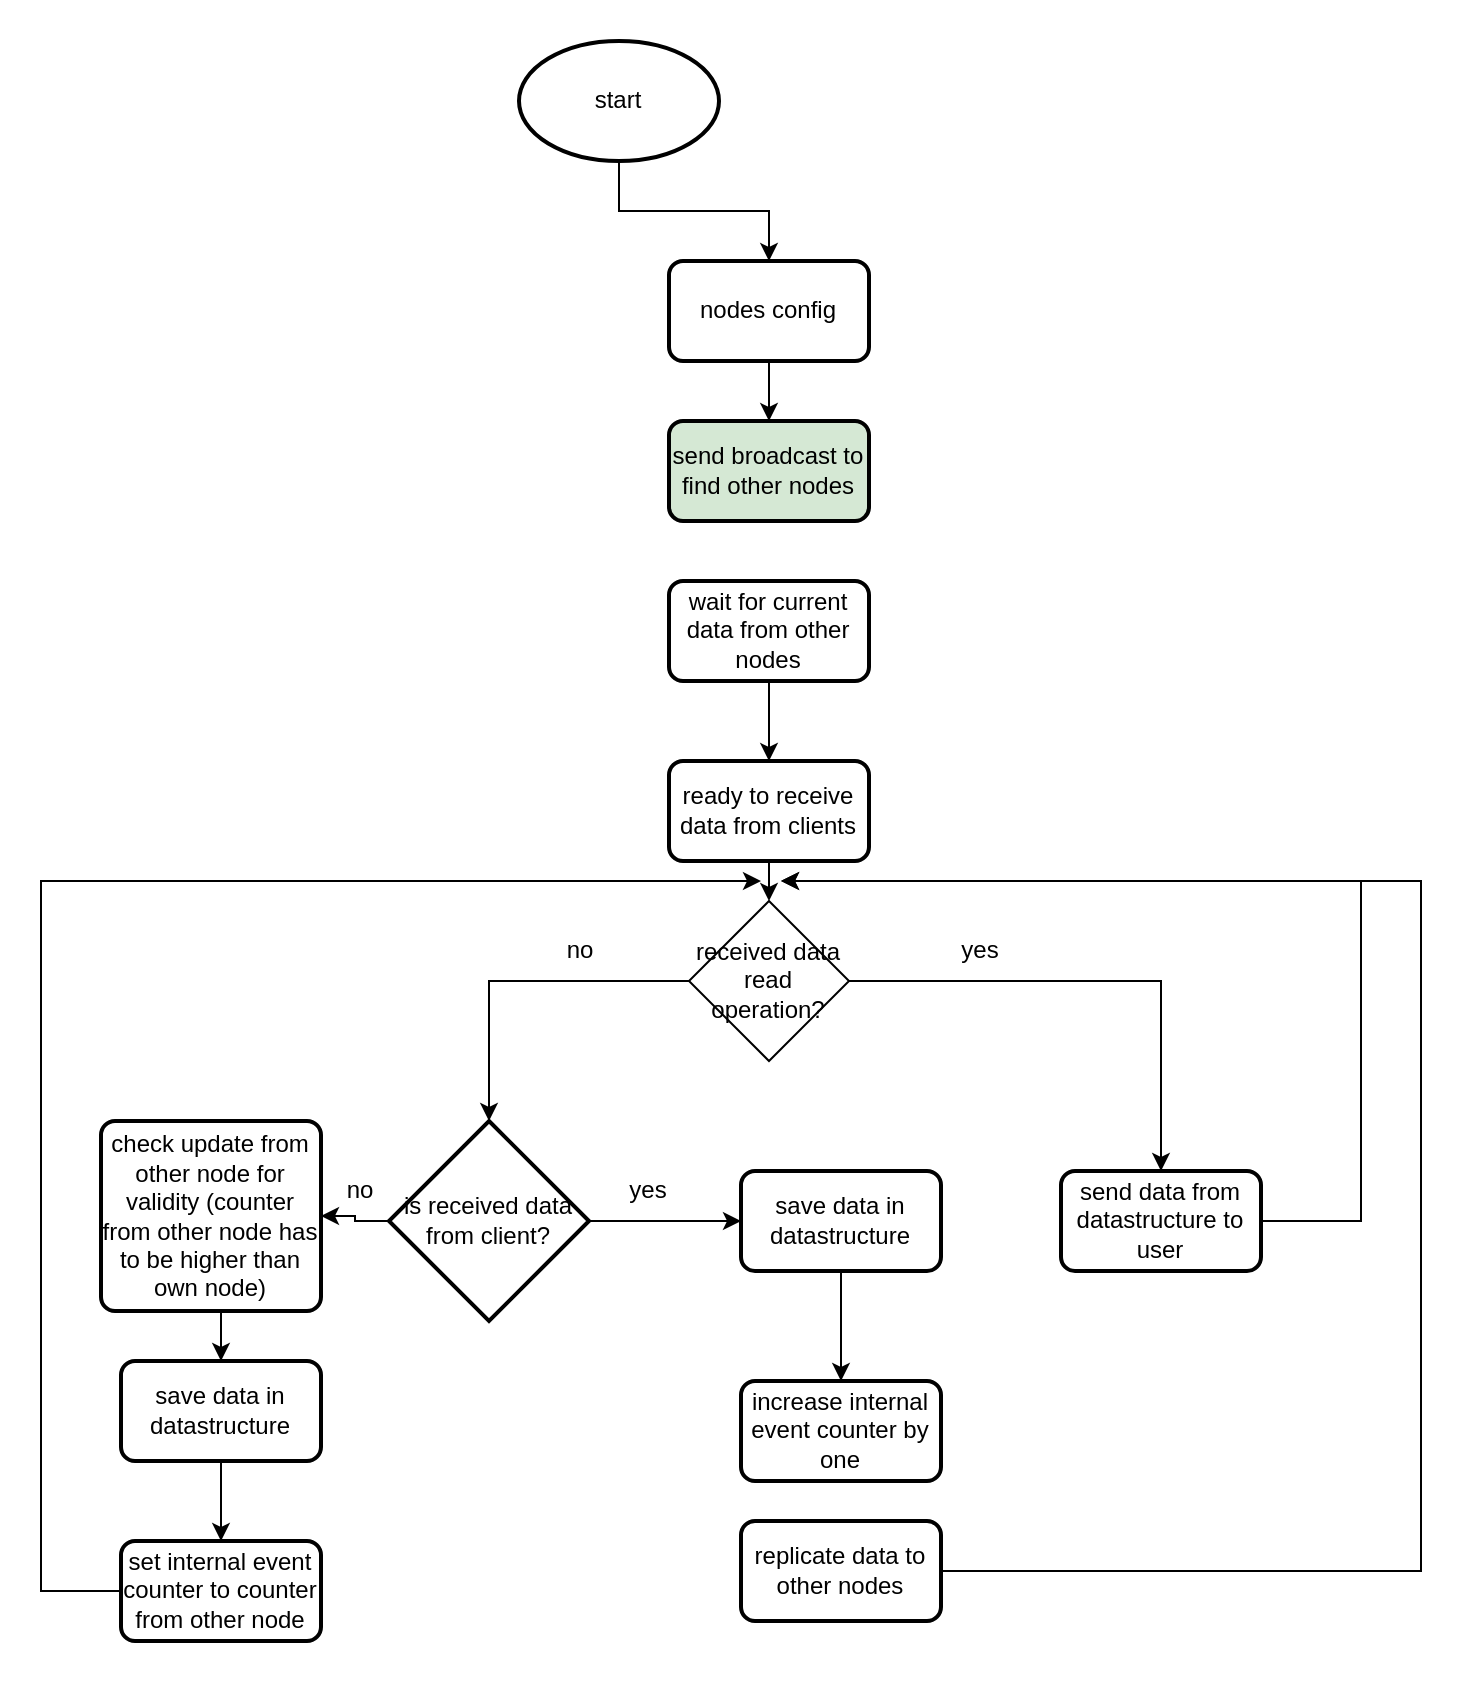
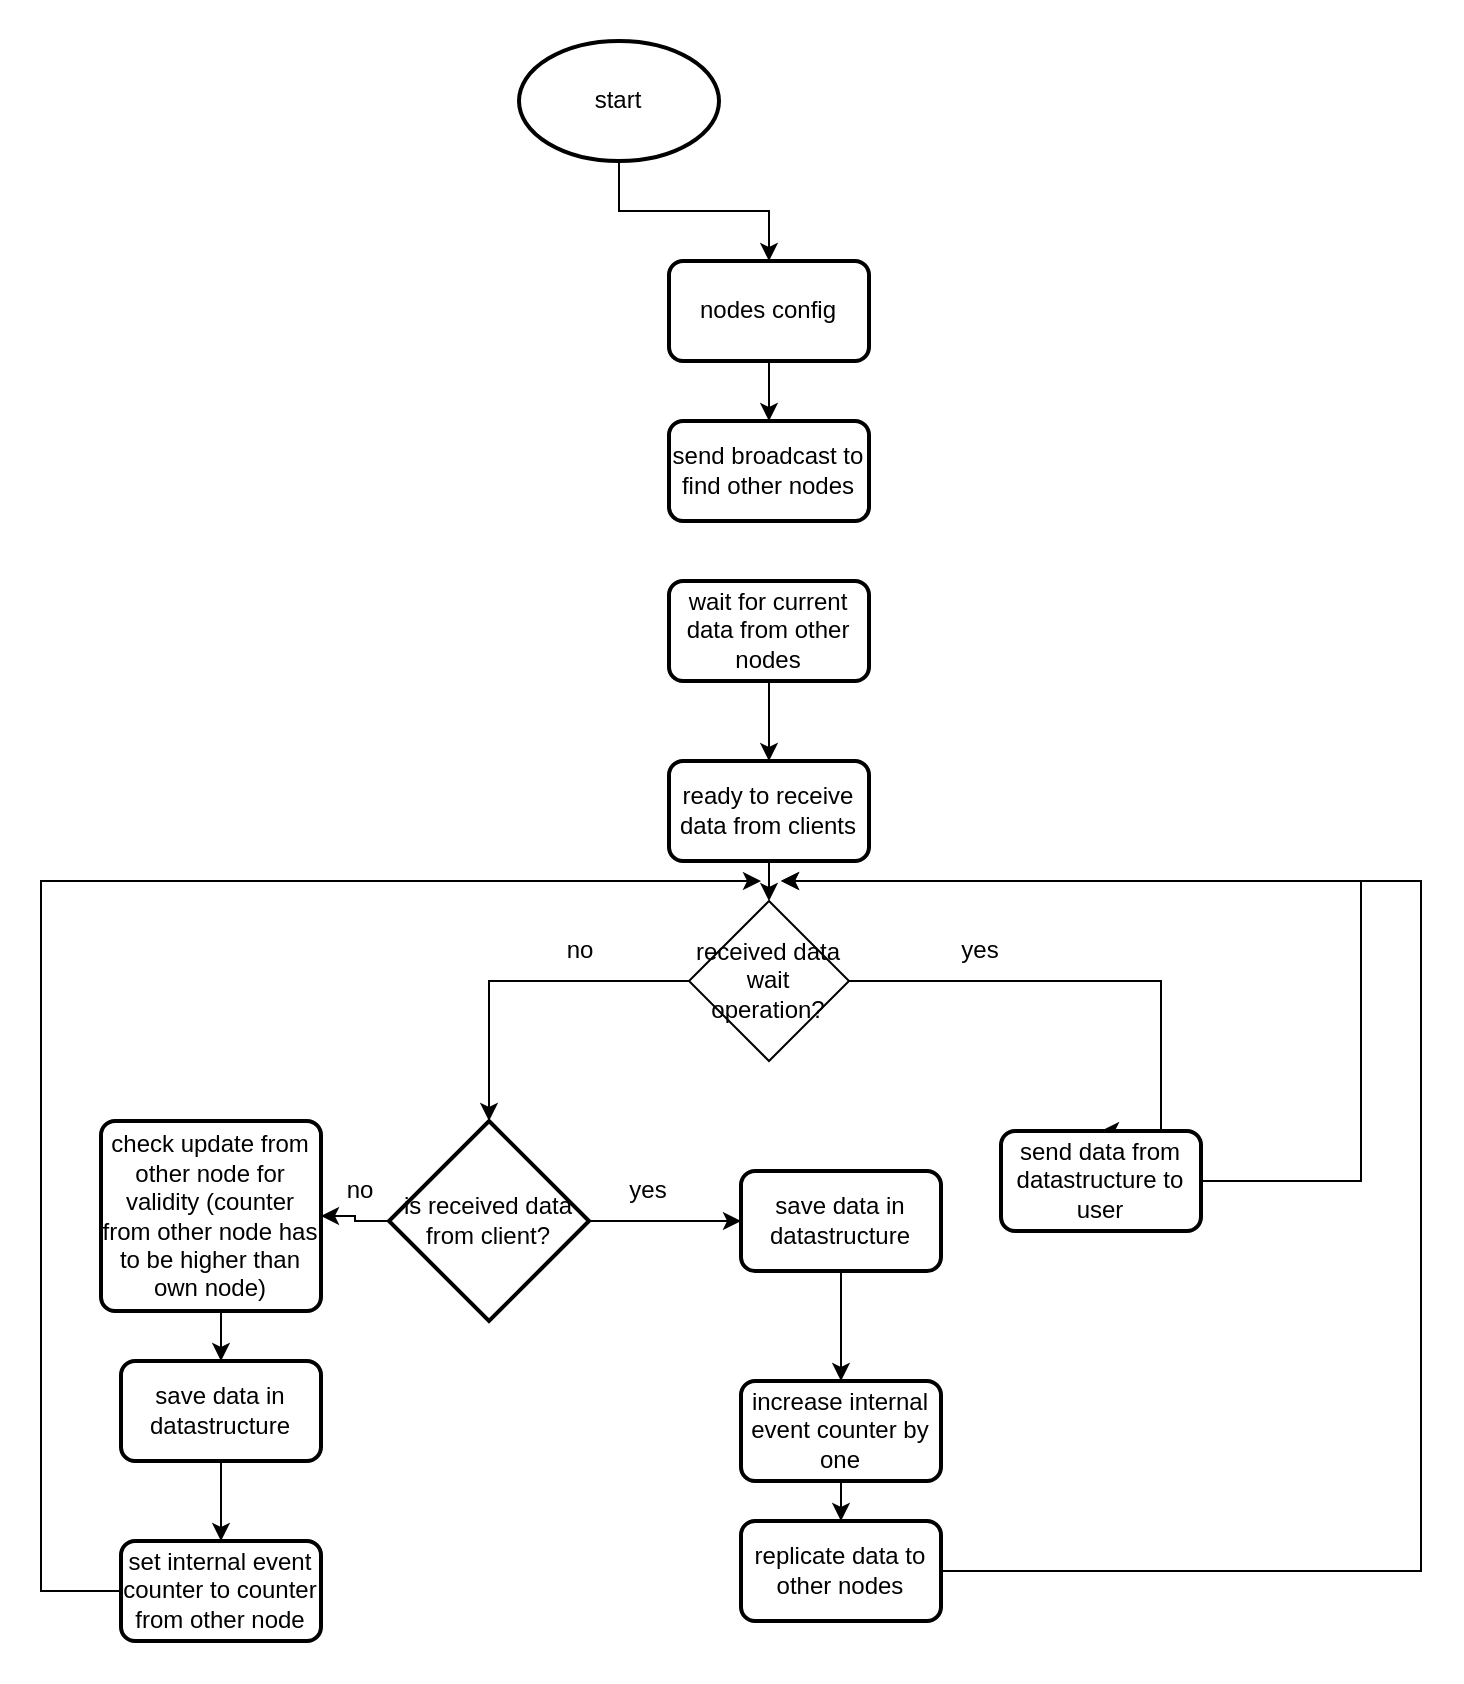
- <mxCell id="6" value="send broadcast to find other nodes" style="rounded=1;whiteSpace=wrap;html=1;absoluteArcSize=1;arcSize=14;strokeWidth=2;fillColor=#d5e8d4;" parent="1" vertex="1"><mxGeometry x="334" y="210" width="100" height="50" as="geometry" /></mxCell>
+ <mxCell id="6" value="send broadcast to find other nodes" style="rounded=1;whiteSpace=wrap;html=1;absoluteArcSize=1;arcSize=14;strokeWidth=2;" parent="1" vertex="1"><mxGeometry x="334" y="210" width="100" height="50" as="geometry" /></mxCell>
- <mxCell id="30" value="received data read operation?" style="rhombus;whiteSpace=wrap;html=1;" parent="1" vertex="1"><mxGeometry x="344" y="450" width="80" height="80" as="geometry" /></mxCell>
+ <mxCell id="30" value="received data wait operation?" style="rhombus;whiteSpace=wrap;html=1;" parent="1" vertex="1"><mxGeometry x="344" y="450" width="80" height="80" as="geometry" /></mxCell>
- <mxCell id="33" value="send data from datastructure to user" style="rounded=1;whiteSpace=wrap;html=1;absoluteArcSize=1;arcSize=14;strokeWidth=2;" parent="1" vertex="1"><mxGeometry x="530" y="585" width="100" height="50" as="geometry" /></mxCell>
+ <mxCell id="33" value="send data from datastructure to user" style="rounded=1;whiteSpace=wrap;html=1;absoluteArcSize=1;arcSize=14;strokeWidth=2;" parent="1" vertex="1"><mxGeometry x="500" y="565" width="100" height="50" as="geometry" /></mxCell>
+ <mxCell id="17" style="edgeStyle=elbowEdgeStyle;rounded=0;orthogonalLoop=1;jettySize=auto;html=1;" parent="1" source="18" target="27" edge="1"><mxGeometry relative="1" as="geometry" /></mxCell>
